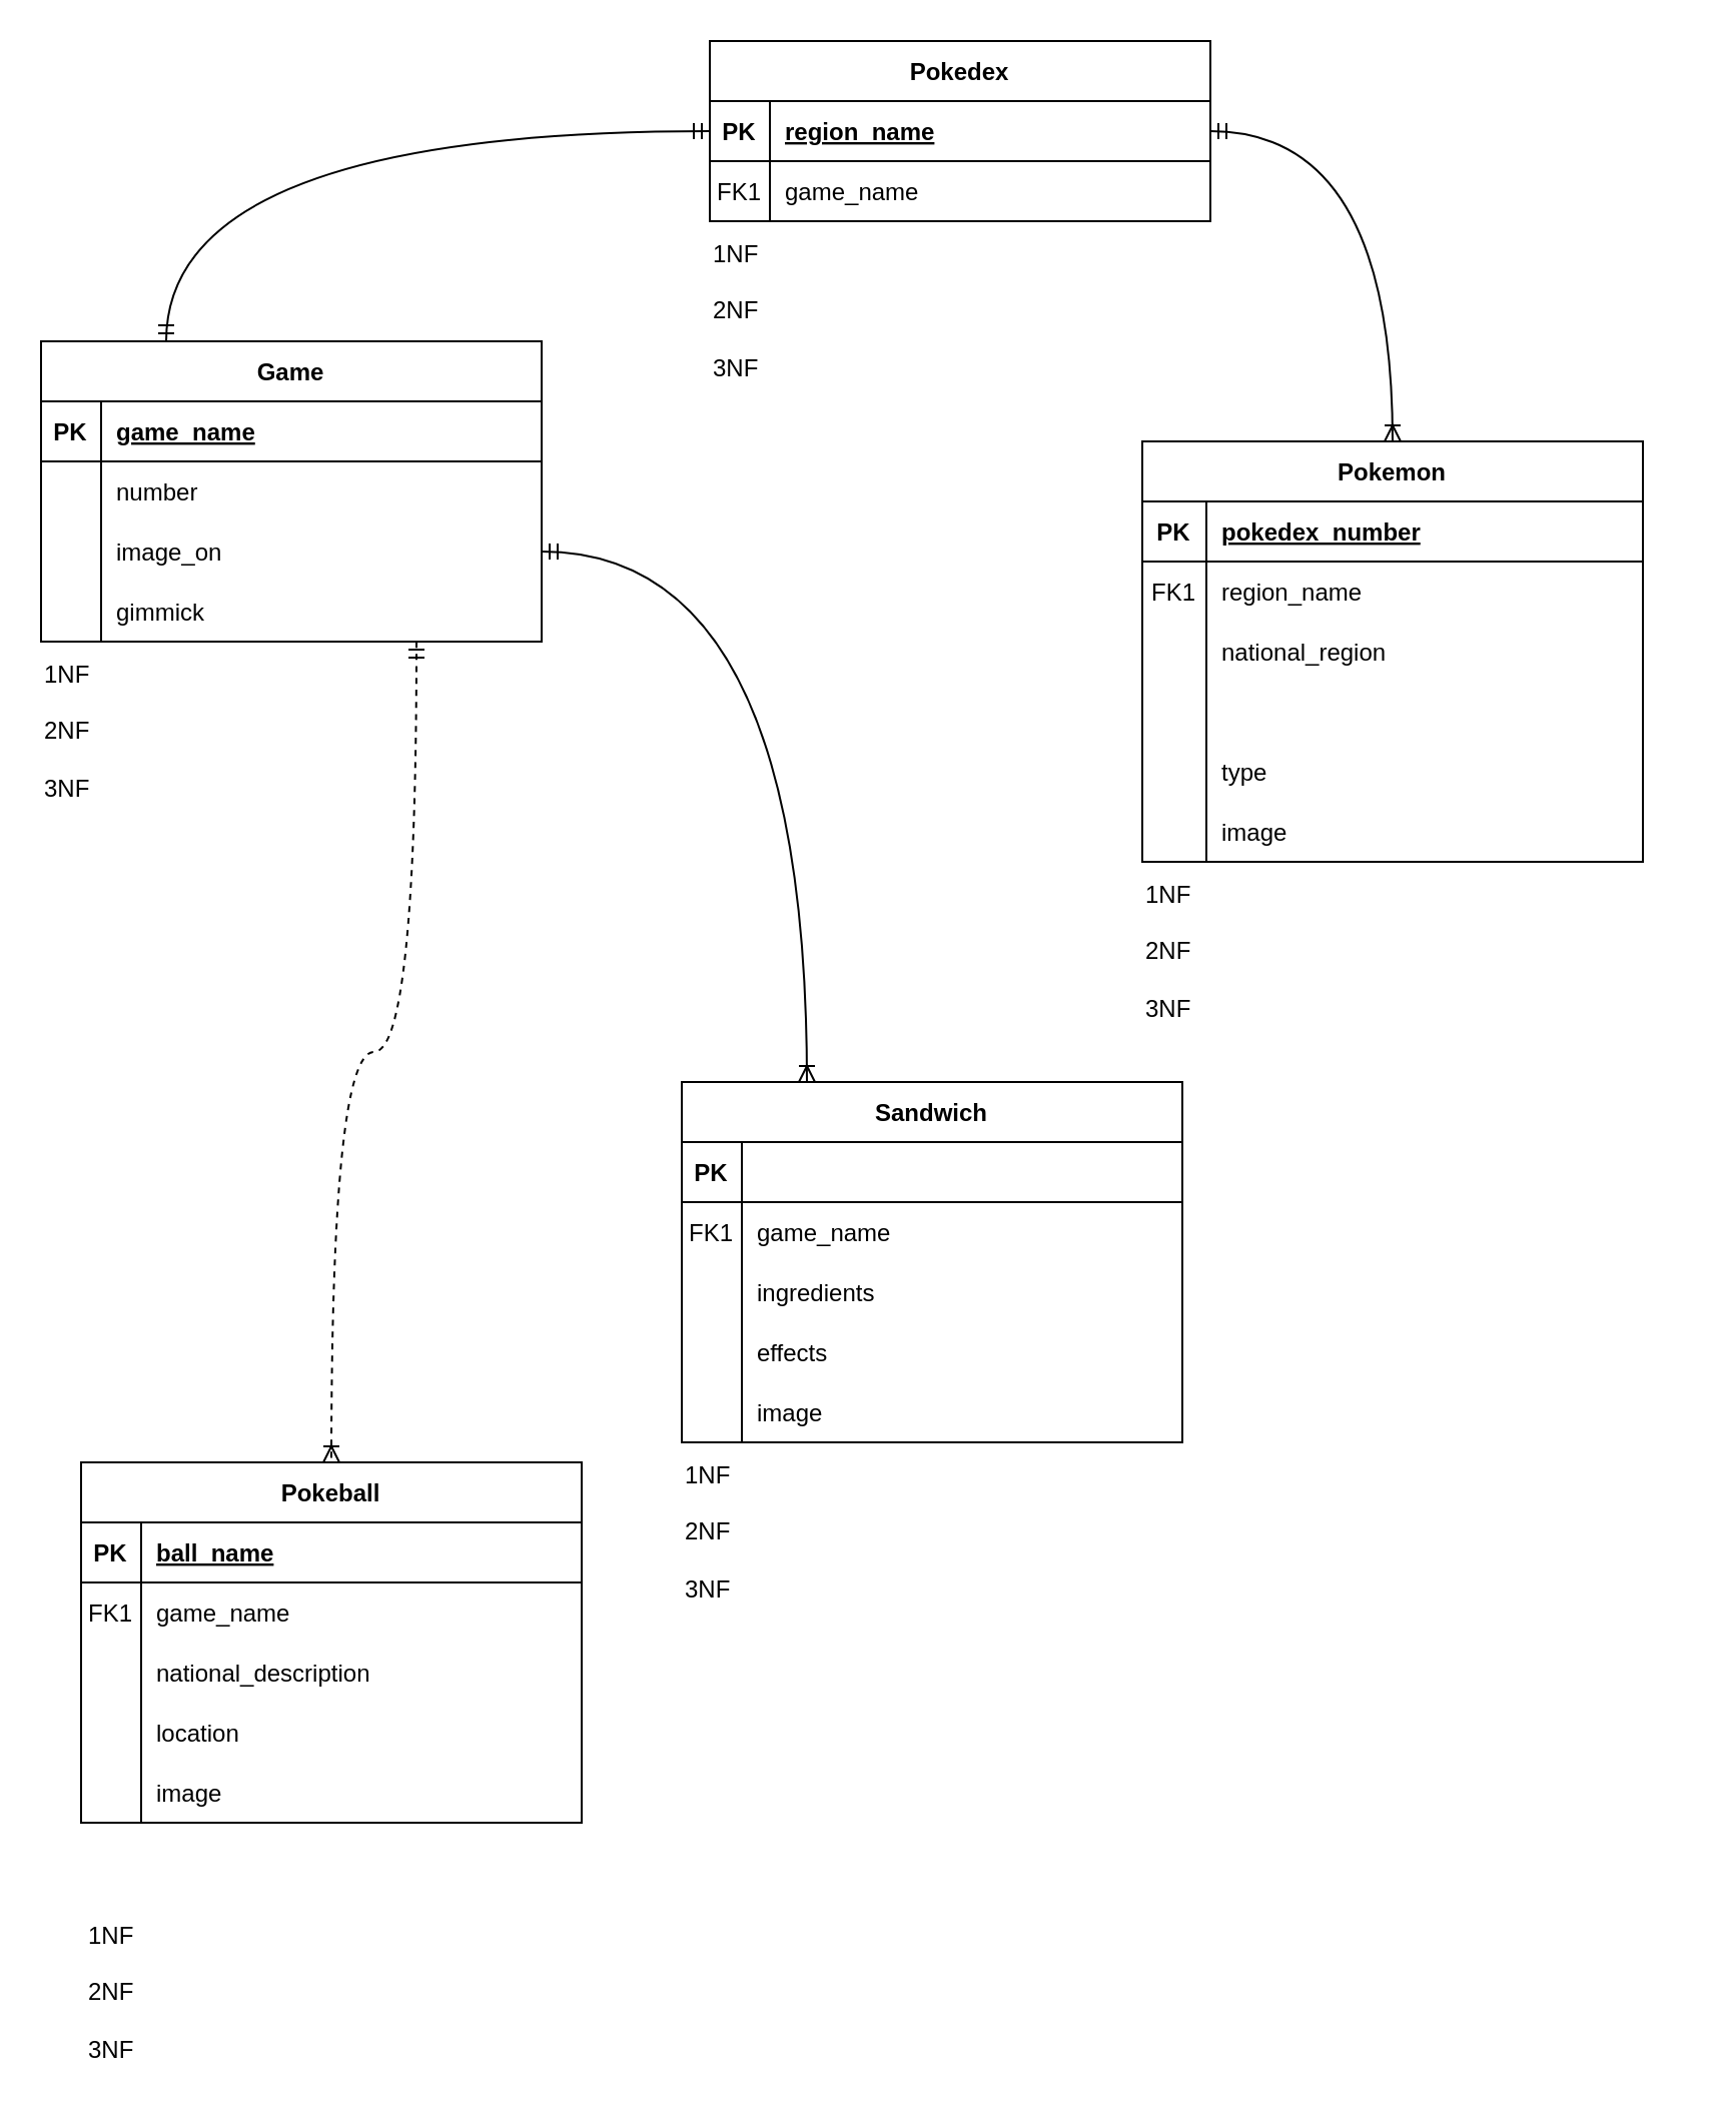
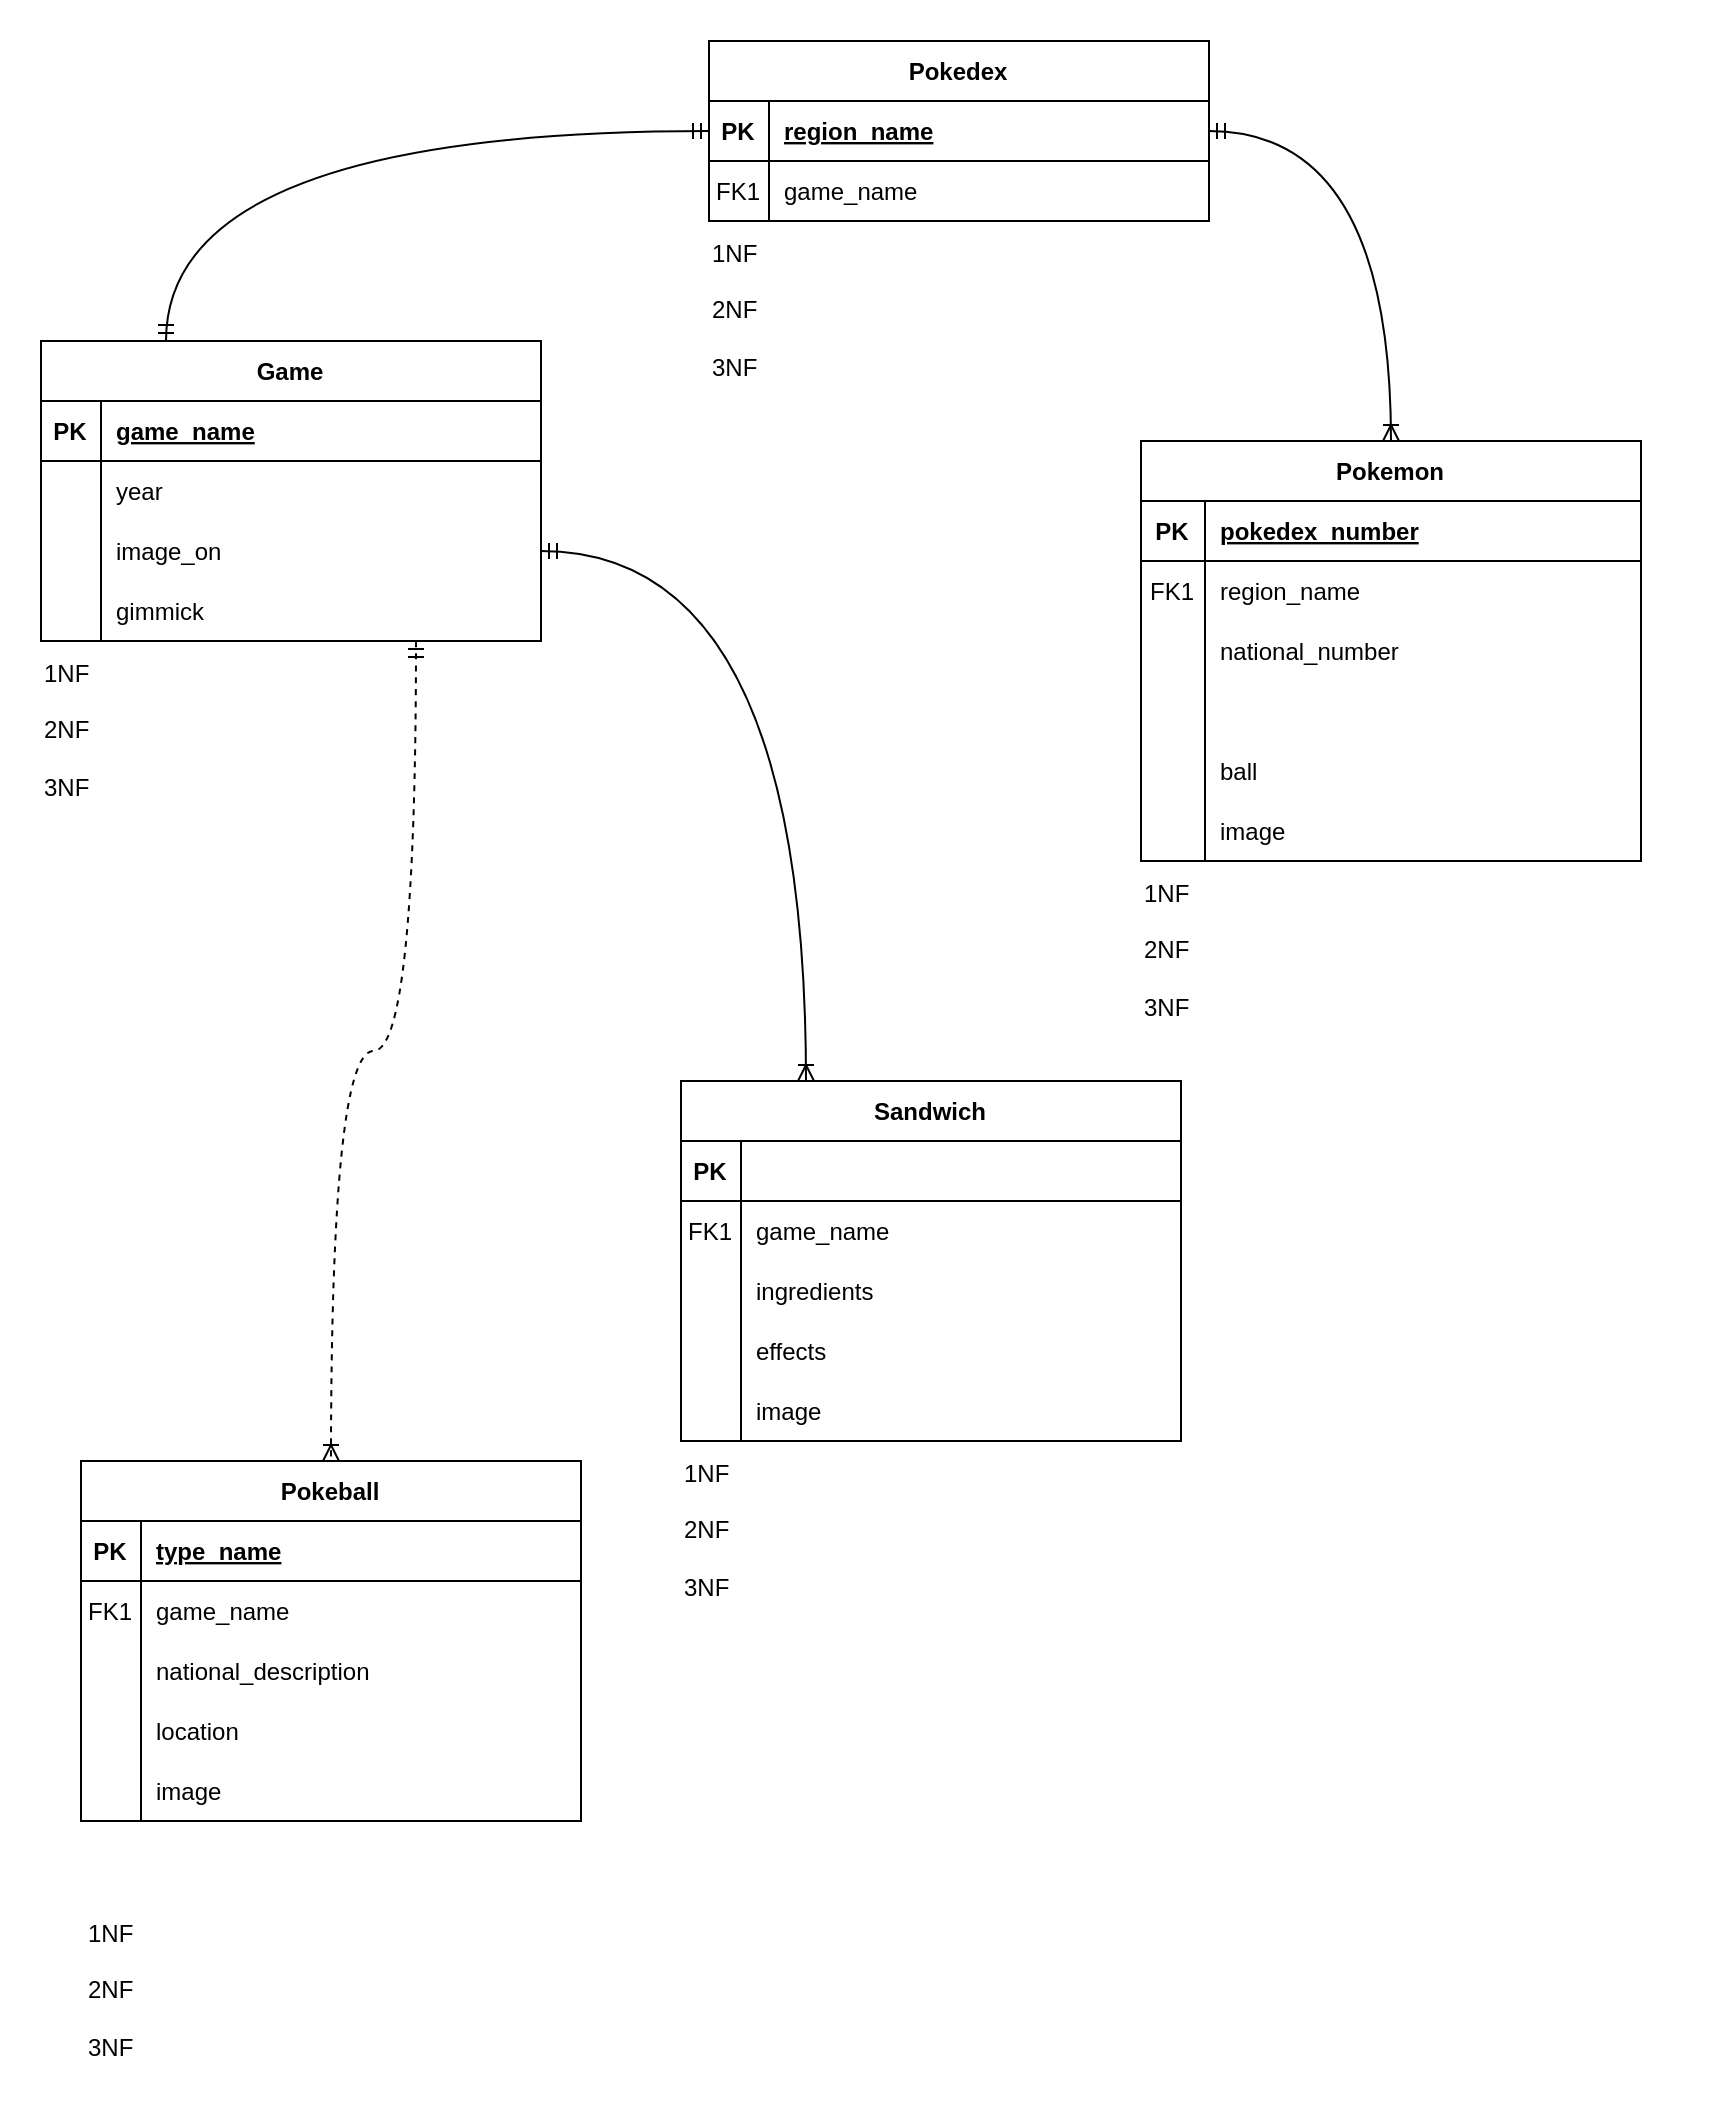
- <mxCell id="51" value="number" style="shape=partialRectangle;overflow=hidden;connectable=0;fillColor=none;top=0;left=0;bottom=0;right=0;align=left;spacingLeft=6;" vertex="1" parent="49"><mxGeometry x="30" width="220" height="30" as="geometry"><mxRectangle width="220" height="30" as="alternateBounds" /></mxGeometry></mxCell>
+ <mxCell id="51" value="year" style="shape=partialRectangle;overflow=hidden;connectable=0;fillColor=none;top=0;left=0;bottom=0;right=0;align=left;spacingLeft=6;" vertex="1" parent="49"><mxGeometry x="30" width="220" height="30" as="geometry"><mxRectangle width="220" height="30" as="alternateBounds" /></mxGeometry></mxCell>
- <mxCell id="18" value="national_region" style="shape=partialRectangle;overflow=hidden;connectable=0;fillColor=none;top=0;left=0;bottom=0;right=0;align=left;spacingLeft=6;" vertex="1" parent="16"><mxGeometry x="32.0" width="218.0" height="30" as="geometry"><mxRectangle width="218.0" height="30" as="alternateBounds" /></mxGeometry></mxCell>
+ <mxCell id="18" value="national_number" style="shape=partialRectangle;overflow=hidden;connectable=0;fillColor=none;top=0;left=0;bottom=0;right=0;align=left;spacingLeft=6;" vertex="1" parent="16"><mxGeometry x="32.0" width="218.0" height="30" as="geometry"><mxRectangle width="218.0" height="30" as="alternateBounds" /></mxGeometry></mxCell>
- <mxCell id="23" value="type" style="shape=partialRectangle;overflow=hidden;connectable=0;fillColor=none;top=0;left=0;bottom=0;right=0;align=left;spacingLeft=6;" vertex="1" parent="21"><mxGeometry x="32.0" width="218.0" height="30" as="geometry"><mxRectangle width="218.0" height="30" as="alternateBounds" /></mxGeometry></mxCell>
+ <mxCell id="23" value="ball" style="shape=partialRectangle;overflow=hidden;connectable=0;fillColor=none;top=0;left=0;bottom=0;right=0;align=left;spacingLeft=6;" vertex="1" parent="21"><mxGeometry x="32.0" width="218.0" height="30" as="geometry"><mxRectangle width="218.0" height="30" as="alternateBounds" /></mxGeometry></mxCell>
- <mxCell id="30" value="ball_name" style="shape=partialRectangle;overflow=hidden;connectable=0;fillColor=none;top=0;left=0;bottom=0;right=0;align=left;spacingLeft=6;fontStyle=5;" vertex="1" parent="28"><mxGeometry x="30" width="220" height="30" as="geometry"><mxRectangle width="220" height="30" as="alternateBounds" /></mxGeometry></mxCell>
+ <mxCell id="30" value="type_name" style="shape=partialRectangle;overflow=hidden;connectable=0;fillColor=none;top=0;left=0;bottom=0;right=0;align=left;spacingLeft=6;fontStyle=5;" vertex="1" parent="28"><mxGeometry x="30" width="220" height="30" as="geometry"><mxRectangle width="220" height="30" as="alternateBounds" /></mxGeometry></mxCell>
